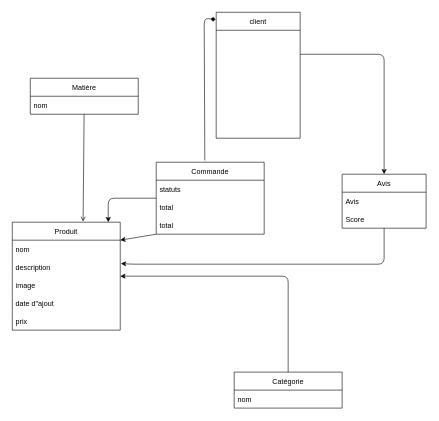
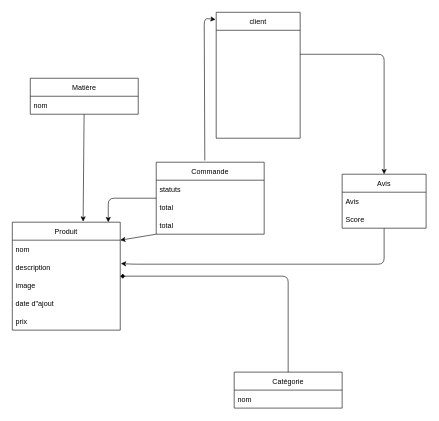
- <mxCell id="27" style="edgeStyle=none;html=1;entryX=-0.007;entryY=0.057;entryDx=0;entryDy=0;entryPerimeter=0;exitX=0.45;exitY=-0.025;exitDx=0;exitDy=0;exitPerimeter=0;endArrow=diamond;" edge="1" parent="1" source="28" target="2"><mxGeometry relative="1" as="geometry"><mxPoint x="350" y="40" as="targetPoint" /><Array as="points"><mxPoint x="340" y="30" /></Array></mxGeometry></mxCell>
+ <mxCell id="27" style="edgeStyle=none;html=1;entryX=-0.007;entryY=0.057;entryDx=0;entryDy=0;entryPerimeter=0;exitX=0.45;exitY=-0.025;exitDx=0;exitDy=0;exitPerimeter=0;" edge="1" parent="1" source="28" target="2"><mxGeometry relative="1" as="geometry"><mxPoint x="350" y="40" as="targetPoint" /><Array as="points"><mxPoint x="340" y="30" /></Array></mxGeometry></mxCell>
- <mxCell id="15" style="edgeStyle=none;html=1;entryX=0.656;entryY=-0.006;entryDx=0;entryDy=0;entryPerimeter=0;endArrow=open;" parent="1" source="16" target="18" edge="1"><mxGeometry relative="1" as="geometry" /></mxCell>
+ <mxCell id="15" style="edgeStyle=none;html=1;entryX=0.656;entryY=-0.006;entryDx=0;entryDy=0;entryPerimeter=0;" parent="1" source="16" target="18" edge="1"><mxGeometry relative="1" as="geometry" /></mxCell>
- <mxCell id="25" style="edgeStyle=none;html=1;exitX=0.5;exitY=0;exitDx=0;exitDy=0;" parent="1" source="13" target="18" edge="1"><mxGeometry relative="1" as="geometry"><Array as="points"><mxPoint x="480" y="460" /></Array></mxGeometry></mxCell>
+ <mxCell id="25" style="edgeStyle=none;html=1;exitX=0.5;exitY=0;exitDx=0;exitDy=0;endArrow=diamond;" parent="1" source="13" target="18" edge="1"><mxGeometry relative="1" as="geometry"><Array as="points"><mxPoint x="480" y="460" /></Array></mxGeometry></mxCell>
